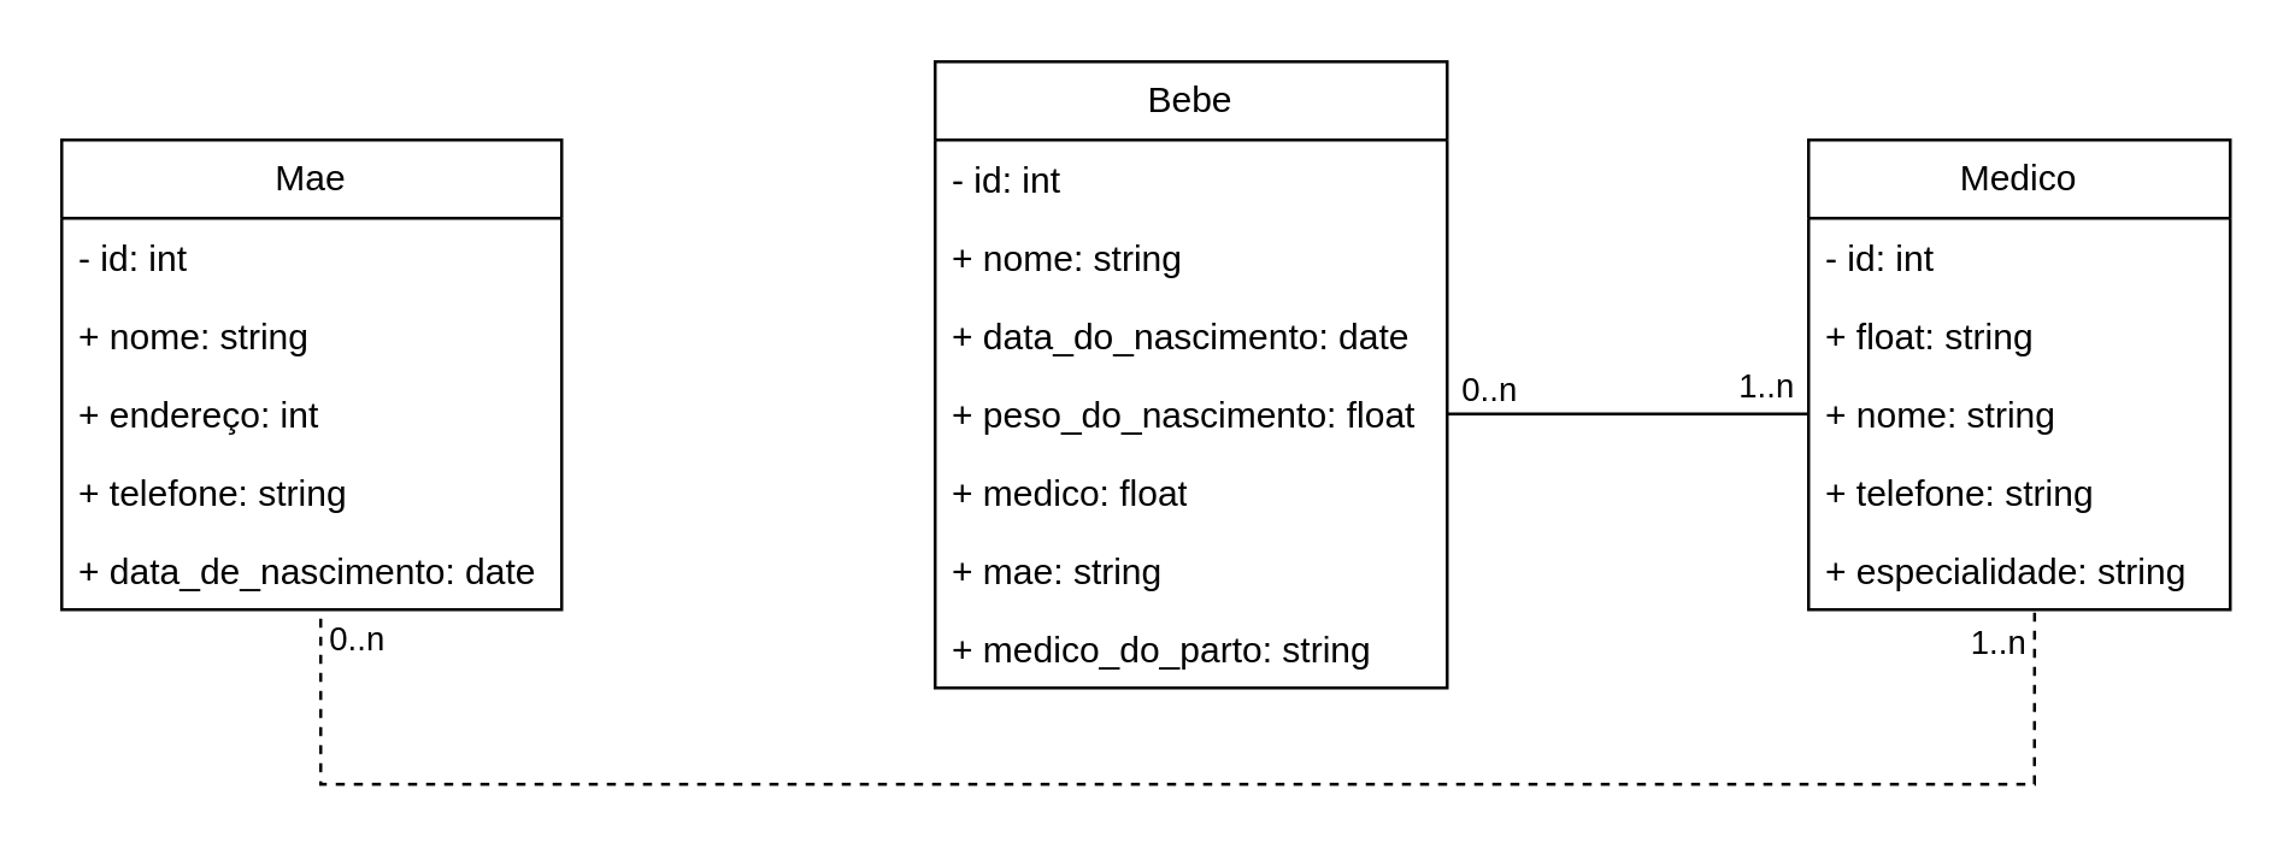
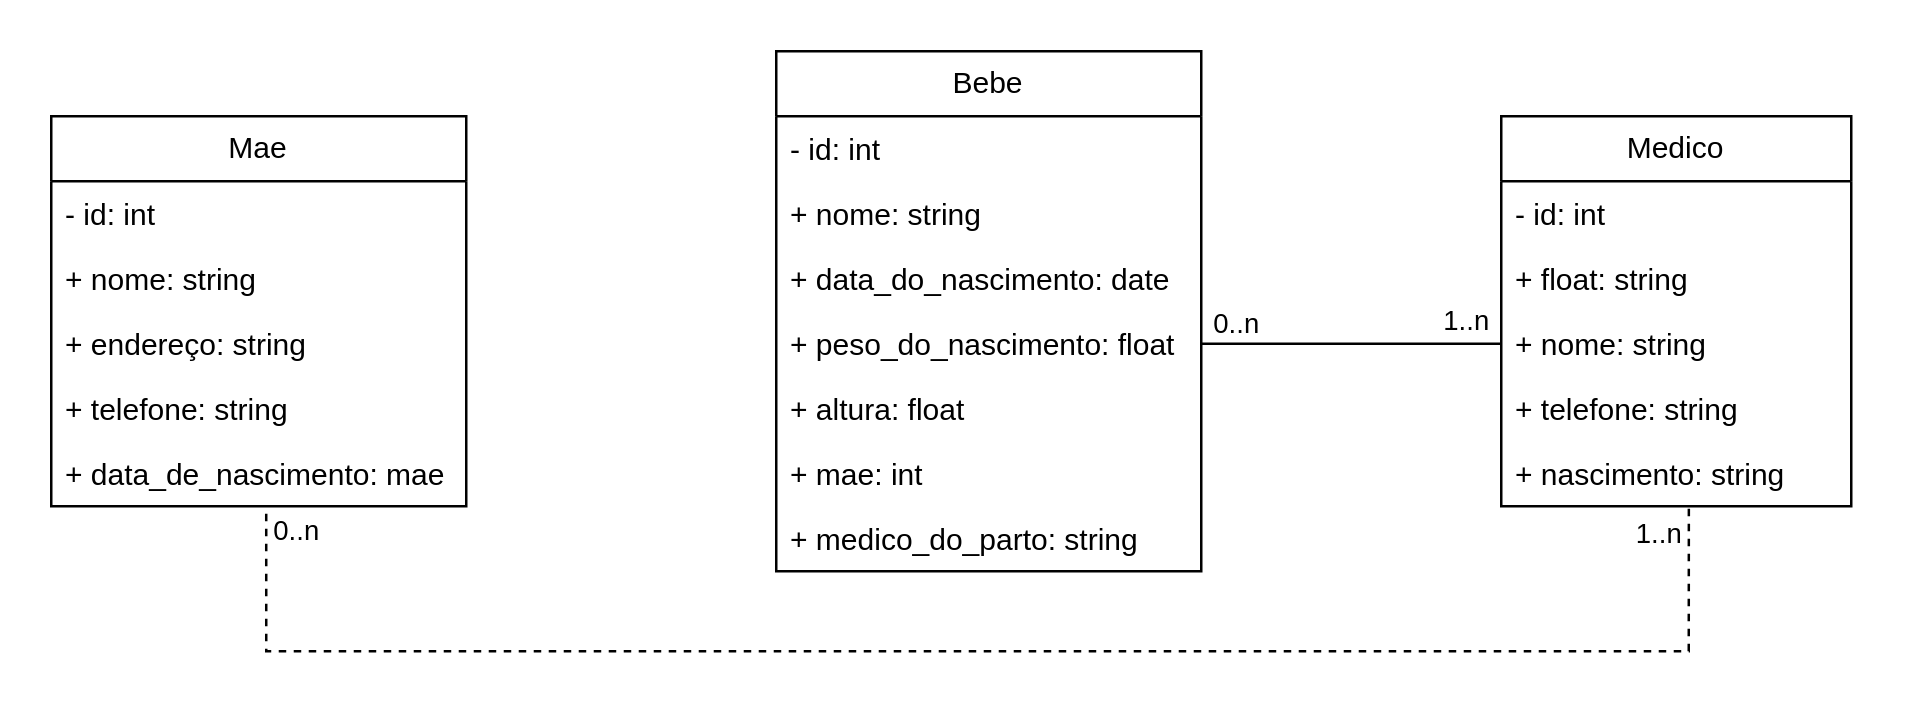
- <mxCell id="14" value="+ endereço: int" style="text;strokeColor=none;fillColor=none;align=left;verticalAlign=top;spacingLeft=4;spacingRight=4;overflow=hidden;rotatable=0;points=[[0,0.5],[1,0.5]];portConstraint=eastwest;whiteSpace=wrap;html=1;" vertex="1" parent="11"><mxGeometry y="78" width="166" height="26" as="geometry" /></mxCell>
+ <mxCell id="14" value="+ endereço: string" style="text;strokeColor=none;fillColor=none;align=left;verticalAlign=top;spacingLeft=4;spacingRight=4;overflow=hidden;rotatable=0;points=[[0,0.5],[1,0.5]];portConstraint=eastwest;whiteSpace=wrap;html=1;" vertex="1" parent="11"><mxGeometry y="78" width="166" height="26" as="geometry" /></mxCell>
- <mxCell id="22" value="+ medico: float" style="text;strokeColor=none;fillColor=none;align=left;verticalAlign=top;spacingLeft=4;spacingRight=4;overflow=hidden;rotatable=0;points=[[0,0.5],[1,0.5]];portConstraint=eastwest;whiteSpace=wrap;html=1;" vertex="1" parent="17"><mxGeometry y="130" width="170" height="26" as="geometry" /></mxCell>
+ <mxCell id="22" value="+ altura: float" style="text;strokeColor=none;fillColor=none;align=left;verticalAlign=top;spacingLeft=4;spacingRight=4;overflow=hidden;rotatable=0;points=[[0,0.5],[1,0.5]];portConstraint=eastwest;whiteSpace=wrap;html=1;" vertex="1" parent="17"><mxGeometry y="130" width="170" height="26" as="geometry" /></mxCell>
- <mxCell id="23" value="+ mae: string" style="text;strokeColor=none;fillColor=none;align=left;verticalAlign=top;spacingLeft=4;spacingRight=4;overflow=hidden;rotatable=0;points=[[0,0.5],[1,0.5]];portConstraint=eastwest;whiteSpace=wrap;html=1;" vertex="1" parent="17"><mxGeometry y="156" width="170" height="26" as="geometry" /></mxCell>
+ <mxCell id="23" value="+ mae: int" style="text;strokeColor=none;fillColor=none;align=left;verticalAlign=top;spacingLeft=4;spacingRight=4;overflow=hidden;rotatable=0;points=[[0,0.5],[1,0.5]];portConstraint=eastwest;whiteSpace=wrap;html=1;" vertex="1" parent="17"><mxGeometry y="156" width="170" height="26" as="geometry" /></mxCell>
- <mxCell id="16" value="+ data_de_nascimento: date" style="text;strokeColor=none;fillColor=none;align=left;verticalAlign=top;spacingLeft=4;spacingRight=4;overflow=hidden;rotatable=0;points=[[0,0.5],[1,0.5]];portConstraint=eastwest;whiteSpace=wrap;html=1;" vertex="1" parent="11"><mxGeometry y="130" width="166" height="26" as="geometry" /></mxCell>
+ <mxCell id="16" value="+ data_de_nascimento: mae" style="text;strokeColor=none;fillColor=none;align=left;verticalAlign=top;spacingLeft=4;spacingRight=4;overflow=hidden;rotatable=0;points=[[0,0.5],[1,0.5]];portConstraint=eastwest;whiteSpace=wrap;html=1;" vertex="1" parent="11"><mxGeometry y="130" width="166" height="26" as="geometry" /></mxCell>
- <mxCell id="7" value="+ especialidade: string" style="text;strokeColor=none;fillColor=none;align=left;verticalAlign=top;spacingLeft=4;spacingRight=4;overflow=hidden;rotatable=0;points=[[0,0.5],[1,0.5]];portConstraint=eastwest;whiteSpace=wrap;html=1;" vertex="1" parent="2"><mxGeometry y="130" width="140" height="26" as="geometry" /></mxCell>
+ <mxCell id="7" value="+ nascimento: string" style="text;strokeColor=none;fillColor=none;align=left;verticalAlign=top;spacingLeft=4;spacingRight=4;overflow=hidden;rotatable=0;points=[[0,0.5],[1,0.5]];portConstraint=eastwest;whiteSpace=wrap;html=1;" vertex="1" parent="2"><mxGeometry y="130" width="140" height="26" as="geometry" /></mxCell>
